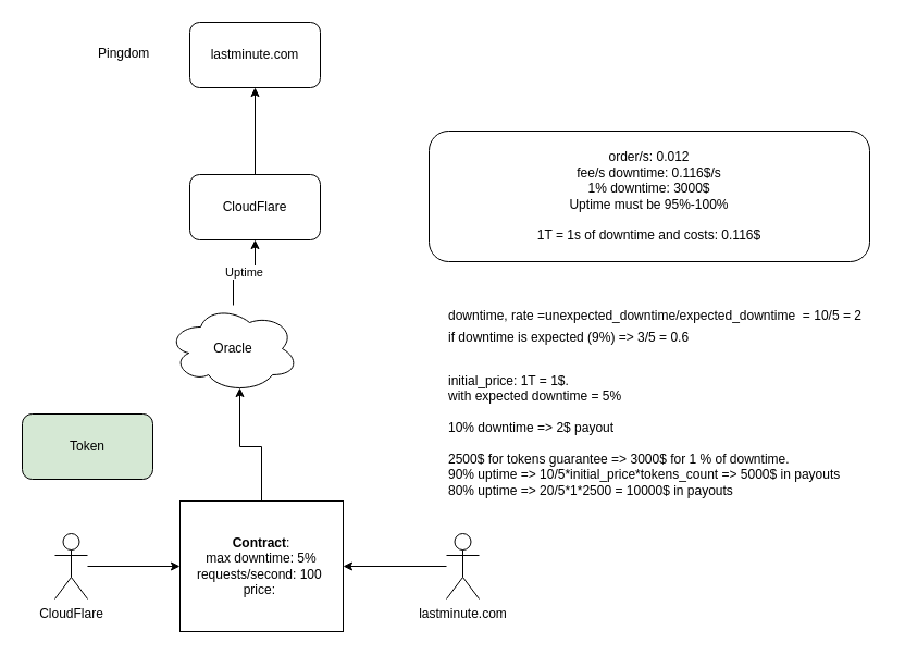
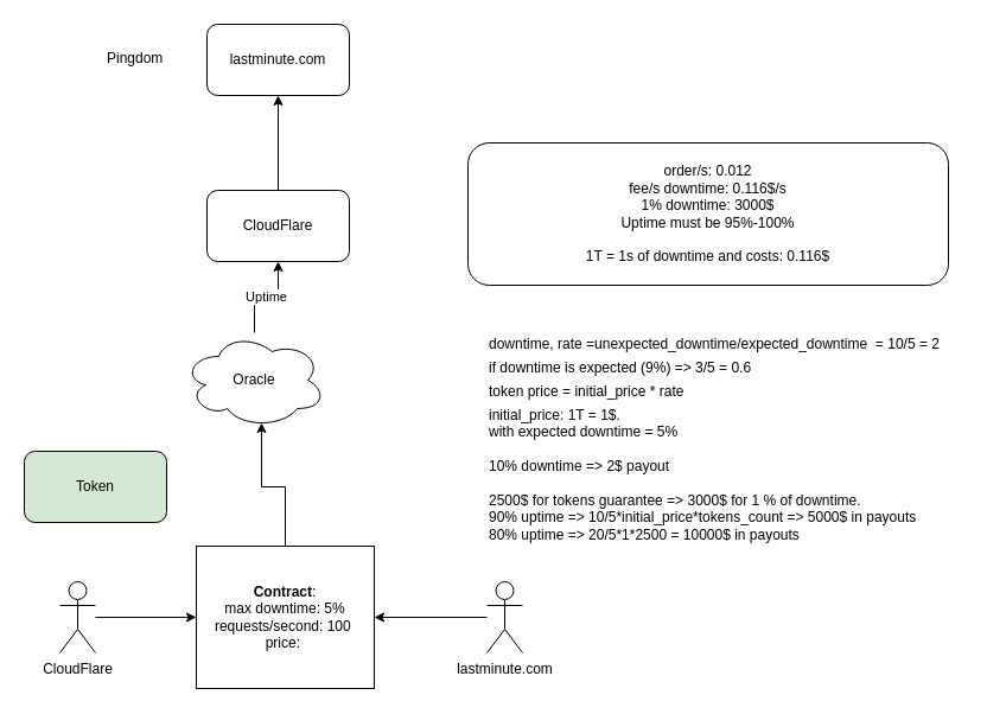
+ <mxCell id="15" value="token price = initial_price * rate" style="text;html=1;resizable=0;points=[];autosize=1;align=left;verticalAlign=top;spacingTop=-4;" vertex="1" parent="1"><mxGeometry x="410" y="320" width="180" height="20" as="geometry" /></mxCell>
